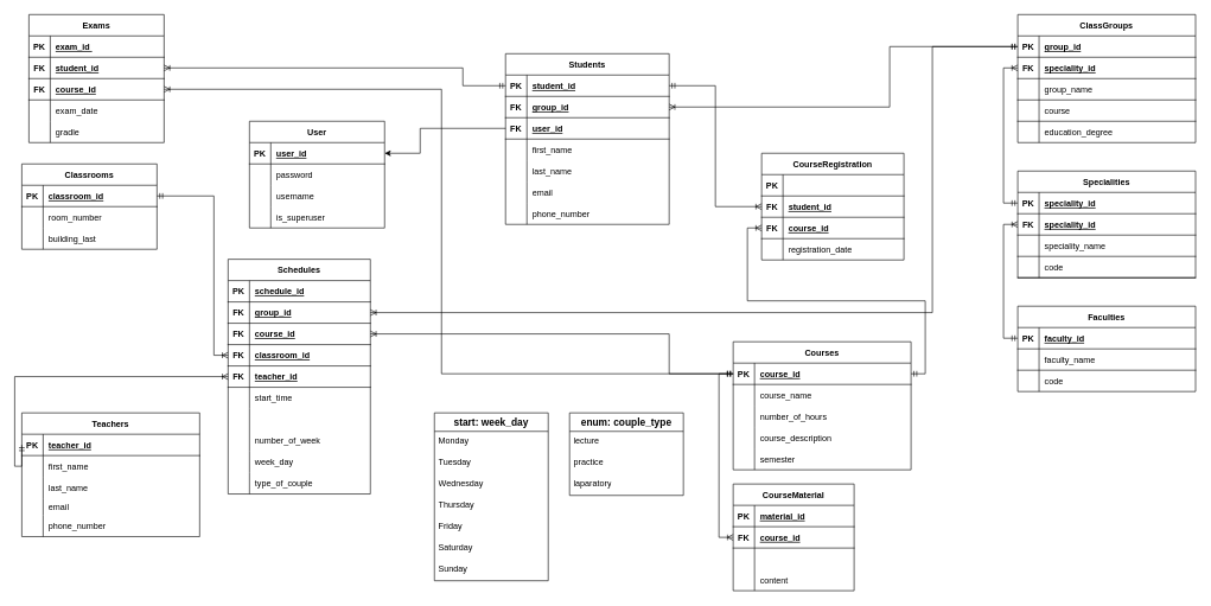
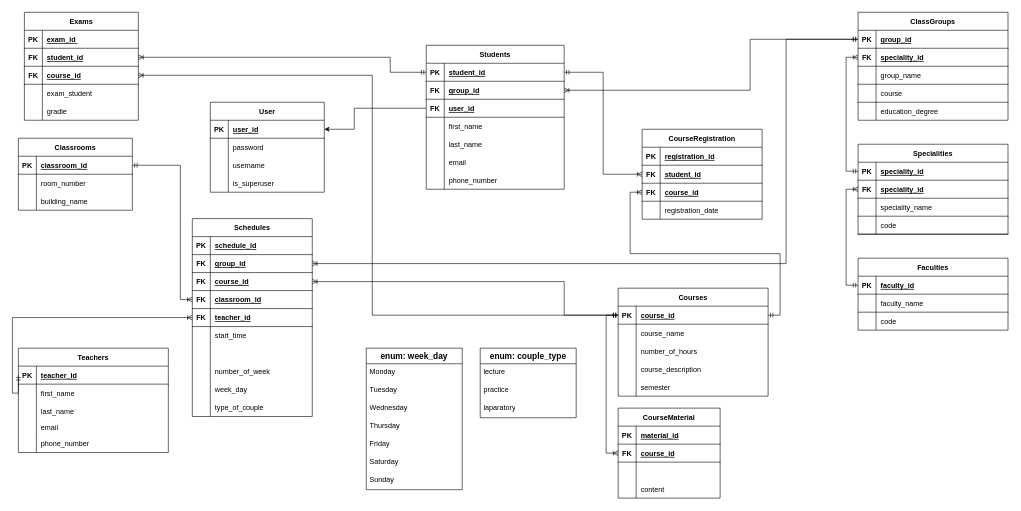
- <mxCell id="104" value="exam_date" style="shape=partialRectangle;overflow=hidden;connectable=0;fillColor=none;top=0;left=0;bottom=0;right=0;align=left;spacingLeft=6;" parent="102" vertex="1"><mxGeometry x="30" width="160" height="30" as="geometry"><mxRectangle width="160" height="30" as="alternateBounds" /></mxGeometry></mxCell>
+ <mxCell id="104" value="exam_student" style="shape=partialRectangle;overflow=hidden;connectable=0;fillColor=none;top=0;left=0;bottom=0;right=0;align=left;spacingLeft=6;" parent="102" vertex="1"><mxGeometry x="30" width="160" height="30" as="geometry"><mxRectangle width="160" height="30" as="alternateBounds" /></mxGeometry></mxCell>
+ <mxCell id="177" value="registration_id" style="shape=partialRectangle;overflow=hidden;connectable=0;fillColor=none;top=0;left=0;bottom=0;right=0;align=left;spacingLeft=6;fontStyle=5;" parent="175" vertex="1"><mxGeometry x="30" width="170" height="30" as="geometry"><mxRectangle width="170" height="30" as="alternateBounds" /></mxGeometry></mxCell>
- <mxCell id="117" value="building_last" style="shape=partialRectangle;overflow=hidden;connectable=0;fillColor=none;top=0;left=0;bottom=0;right=0;align=left;spacingLeft=6;" parent="115" vertex="1"><mxGeometry x="30" width="160" height="30" as="geometry"><mxRectangle width="160" height="30" as="alternateBounds" /></mxGeometry></mxCell>
+ <mxCell id="117" value="building_name" style="shape=partialRectangle;overflow=hidden;connectable=0;fillColor=none;top=0;left=0;bottom=0;right=0;align=left;spacingLeft=6;" parent="115" vertex="1"><mxGeometry x="30" width="160" height="30" as="geometry"><mxRectangle width="160" height="30" as="alternateBounds" /></mxGeometry></mxCell>
- <mxCell id="118" value="start: week_day" style="swimlane;fontStyle=1;childLayout=stackLayout;horizontal=1;startSize=26;horizontalStack=0;resizeParent=1;resizeParentMax=0;resizeLast=0;collapsible=1;marginBottom=0;align=center;fontSize=14;" parent="1" vertex="1"><mxGeometry x="610" y="580" width="160" height="236" as="geometry" /></mxCell>
+ <mxCell id="118" value="enum: week_day" style="swimlane;fontStyle=1;childLayout=stackLayout;horizontal=1;startSize=26;horizontalStack=0;resizeParent=1;resizeParentMax=0;resizeLast=0;collapsible=1;marginBottom=0;align=center;fontSize=14;" parent="1" vertex="1"><mxGeometry x="610" y="580" width="160" height="236" as="geometry" /></mxCell>
